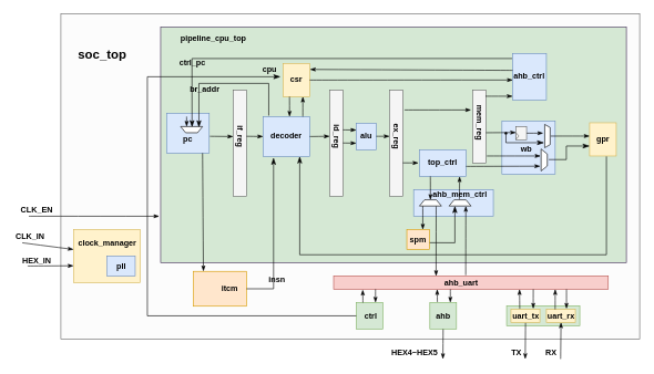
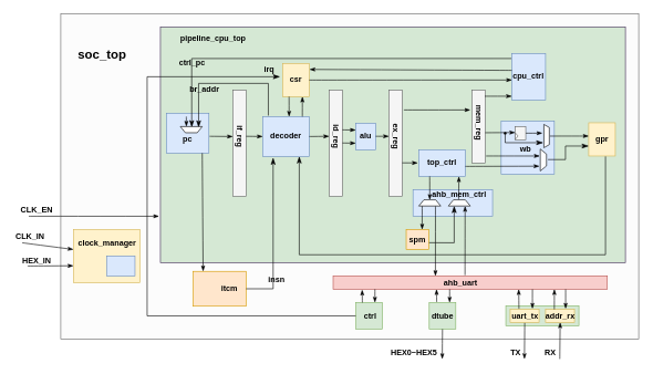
- <mxCell id="62" value="&lt;font color=&quot;#000000&quot;&gt;cpu&lt;/font&gt;" style="text;strokeColor=none;align=center;fillColor=none;html=1;verticalAlign=middle;whiteSpace=wrap;rounded=0;fontStyle=1;fontColor=#336600;" parent="1" vertex="1"><mxGeometry x="390" y="95" width="30" height="20" as="geometry" /></mxCell>
+ <mxCell id="62" value="&lt;font color=&quot;#000000&quot;&gt;irq&lt;/font&gt;" style="text;strokeColor=none;align=center;fillColor=none;html=1;verticalAlign=middle;whiteSpace=wrap;rounded=0;fontStyle=1;fontColor=#336600;" parent="1" vertex="1"><mxGeometry x="390" y="95" width="30" height="20" as="geometry" /></mxCell>
- <mxCell id="54" value="ahb_ctrl" style="text;strokeColor=none;align=center;fillColor=none;html=1;verticalAlign=middle;whiteSpace=wrap;rounded=0;fontStyle=1;" parent="1" vertex="1"><mxGeometry x="780.38" y="105" width="30" height="20" as="geometry" /></mxCell>
+ <mxCell id="54" value="cpu_ctrl" style="text;strokeColor=none;align=center;fillColor=none;html=1;verticalAlign=middle;whiteSpace=wrap;rounded=0;fontStyle=1;" parent="1" vertex="1"><mxGeometry x="780.38" y="105" width="30" height="20" as="geometry" /></mxCell>
- <mxCell id="97" value="pll" style="text;strokeColor=none;align=center;fillColor=none;html=1;verticalAlign=middle;whiteSpace=wrap;rounded=0;fontStyle=1;" parent="1" vertex="1"><mxGeometry x="166.53" y="390" width="30" height="20" as="geometry" /></mxCell>
- <mxCell id="105" value="ahb" style="text;strokeColor=none;align=center;fillColor=none;html=1;verticalAlign=middle;whiteSpace=wrap;rounded=0;fontStyle=1;" parent="1" vertex="1"><mxGeometry x="635.63" y="465" width="60" height="20" as="geometry" /></mxCell>
+ <mxCell id="105" value="dtube" style="text;strokeColor=none;align=center;fillColor=none;html=1;verticalAlign=middle;whiteSpace=wrap;rounded=0;fontStyle=1;" parent="1" vertex="1"><mxGeometry x="635.63" y="465" width="60" height="20" as="geometry" /></mxCell>
- <mxCell id="113" value="uart_rx" style="text;strokeColor=none;align=center;fillColor=none;html=1;verticalAlign=middle;whiteSpace=wrap;rounded=0;fontStyle=1;" vertex="1" parent="1"><mxGeometry x="812.52" y="465" width="60" height="20" as="geometry" /></mxCell>
+ <mxCell id="113" value="addr_rx" style="text;strokeColor=none;align=center;fillColor=none;html=1;verticalAlign=middle;whiteSpace=wrap;rounded=0;fontStyle=1;" vertex="1" parent="1"><mxGeometry x="812.52" y="465" width="60" height="20" as="geometry" /></mxCell>
- <mxCell id="109" value="HEX4~HEX5" style="text;strokeColor=none;align=center;fillColor=none;html=1;verticalAlign=middle;whiteSpace=wrap;rounded=0;fontStyle=1;" parent="1" vertex="1"><mxGeometry x="585" y="520" width="76" height="20" as="geometry" /></mxCell>
+ <mxCell id="109" value="HEX0~HEX5" style="text;strokeColor=none;align=center;fillColor=none;html=1;verticalAlign=middle;whiteSpace=wrap;rounded=0;fontStyle=1;" parent="1" vertex="1"><mxGeometry x="585" y="520" width="76" height="20" as="geometry" /></mxCell>
